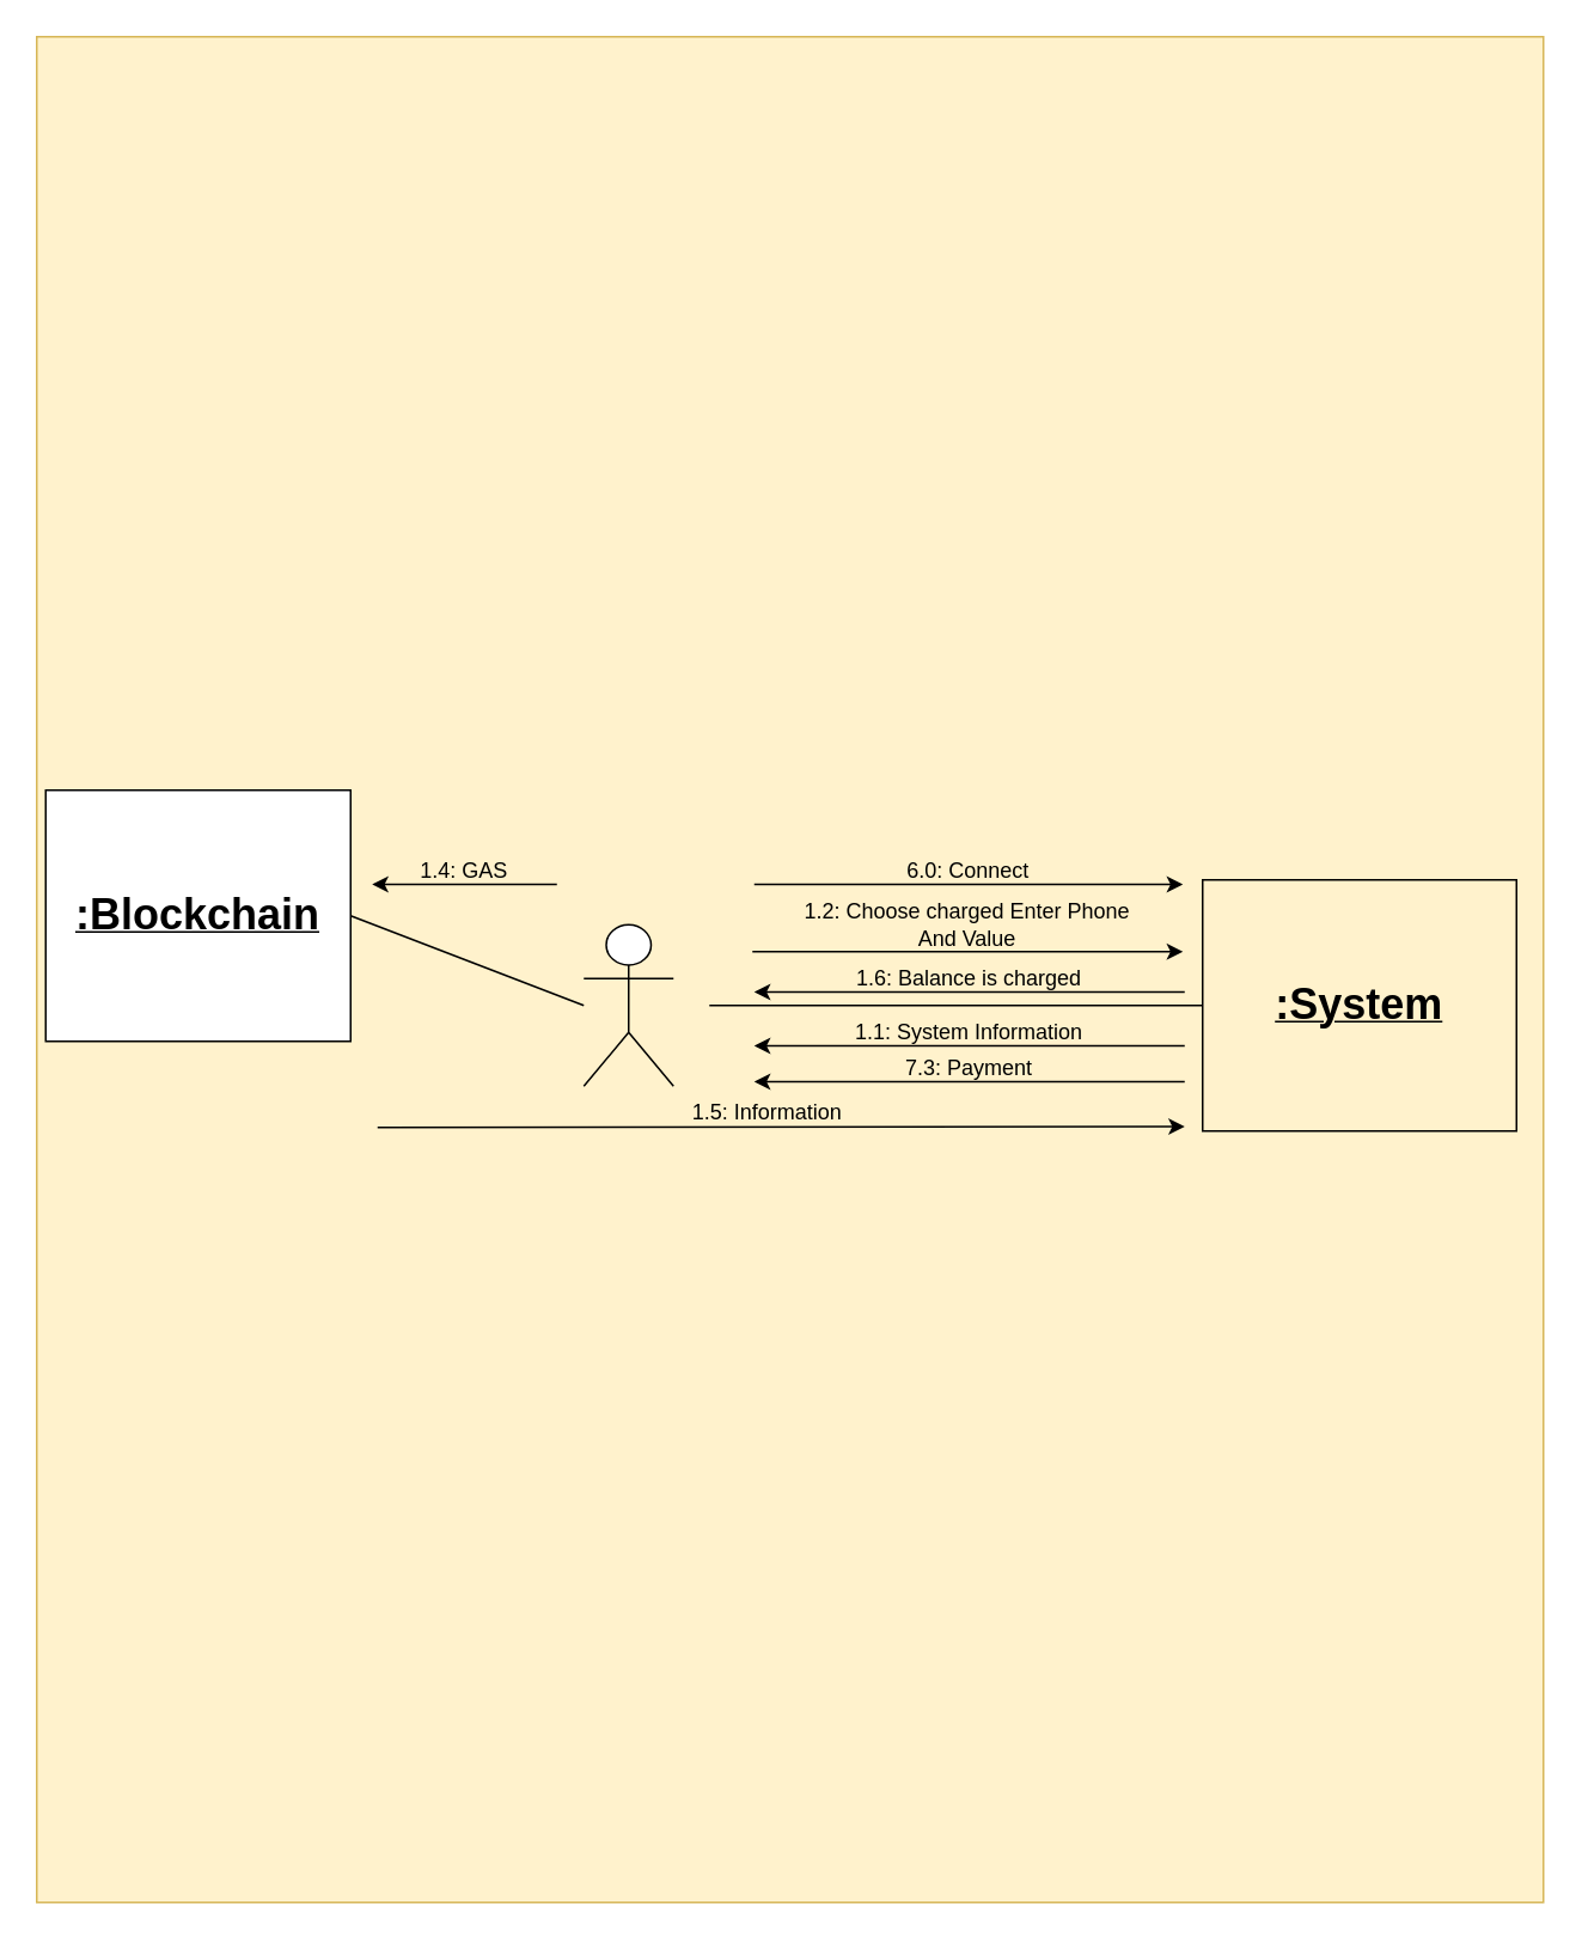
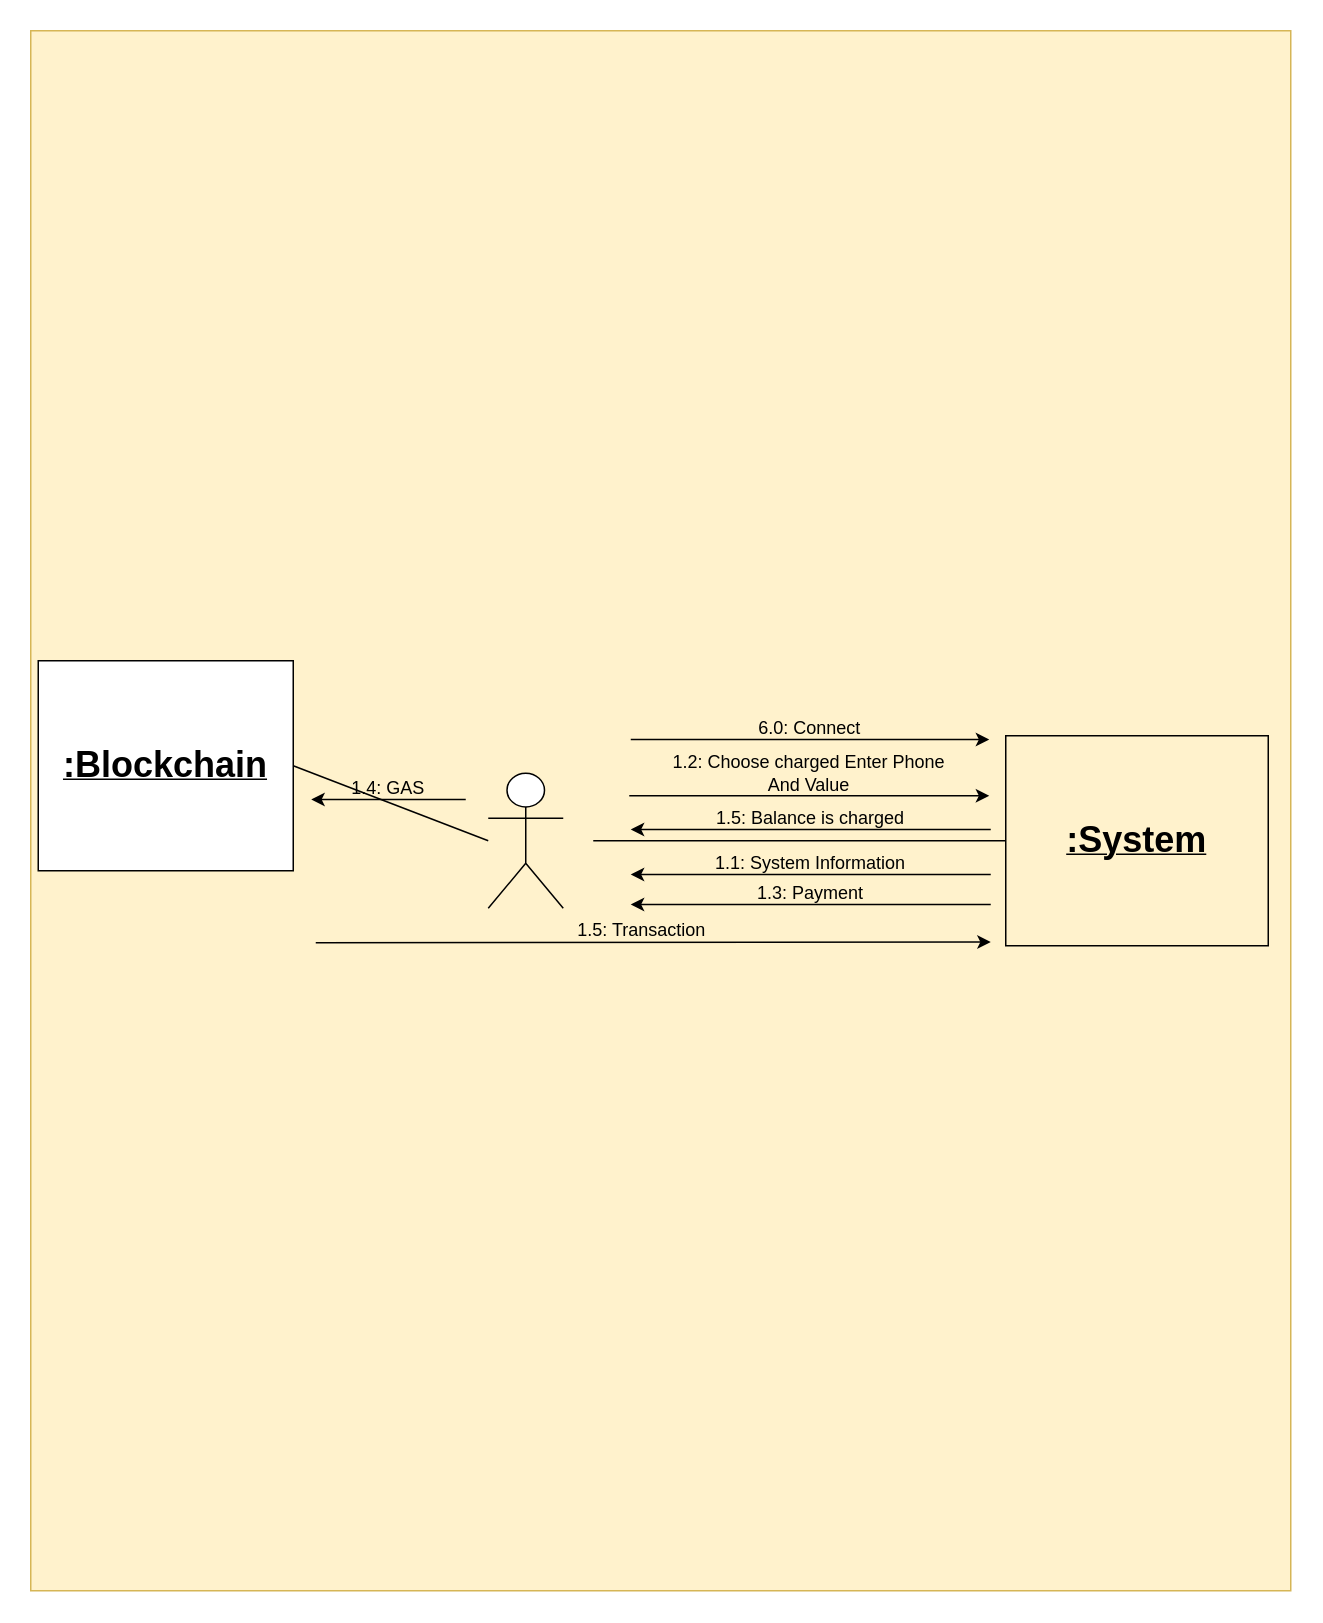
- <mxCell id="16" value="1.4: GAS" style="text;html=1;strokeColor=none;fillColor=none;align=center;verticalAlign=middle;whiteSpace=wrap;rounded=0;" vertex="1" parent="1"><mxGeometry x="207" y="470" width="103" height="30" as="geometry" /></mxCell>
+ <mxCell id="16" value="1.4: GAS" style="text;html=1;strokeColor=none;fillColor=none;align=center;verticalAlign=middle;whiteSpace=wrap;rounded=0;" vertex="1" parent="1"><mxGeometry x="207" y="510" width="103" height="30" as="geometry" /></mxCell>
- <mxCell id="20" value="1.6: Balance is charged" style="text;html=1;strokeColor=none;fillColor=none;align=center;verticalAlign=middle;whiteSpace=wrap;rounded=0;" vertex="1" parent="1"><mxGeometry x="420" y="530" width="240" height="30" as="geometry" /></mxCell>
+ <mxCell id="20" value="1.5: Balance is charged" style="text;html=1;strokeColor=none;fillColor=none;align=center;verticalAlign=middle;whiteSpace=wrap;rounded=0;" vertex="1" parent="1"><mxGeometry x="420" y="530" width="240" height="30" as="geometry" /></mxCell>
- <mxCell id="14" value="7.3:&amp;nbsp;Payment" style="text;html=1;strokeColor=none;fillColor=none;align=center;verticalAlign=middle;whiteSpace=wrap;rounded=0;" vertex="1" parent="1"><mxGeometry x="420" y="580" width="240" height="30" as="geometry" /></mxCell>
+ <mxCell id="14" value="1.3:&amp;nbsp;Payment" style="text;html=1;strokeColor=none;fillColor=none;align=center;verticalAlign=middle;whiteSpace=wrap;rounded=0;" vertex="1" parent="1"><mxGeometry x="420" y="580" width="240" height="30" as="geometry" /></mxCell>
- <mxCell id="18" value="1.5: Information" style="text;html=1;strokeColor=none;fillColor=none;align=center;verticalAlign=middle;whiteSpace=wrap;rounded=0;" vertex="1" parent="1"><mxGeometry x="195" y="605" width="465" height="30" as="geometry" /></mxCell>
+ <mxCell id="18" value="1.5: Transaction" style="text;html=1;strokeColor=none;fillColor=none;align=center;verticalAlign=middle;whiteSpace=wrap;rounded=0;" vertex="1" parent="1"><mxGeometry x="195" y="605" width="465" height="30" as="geometry" /></mxCell>
